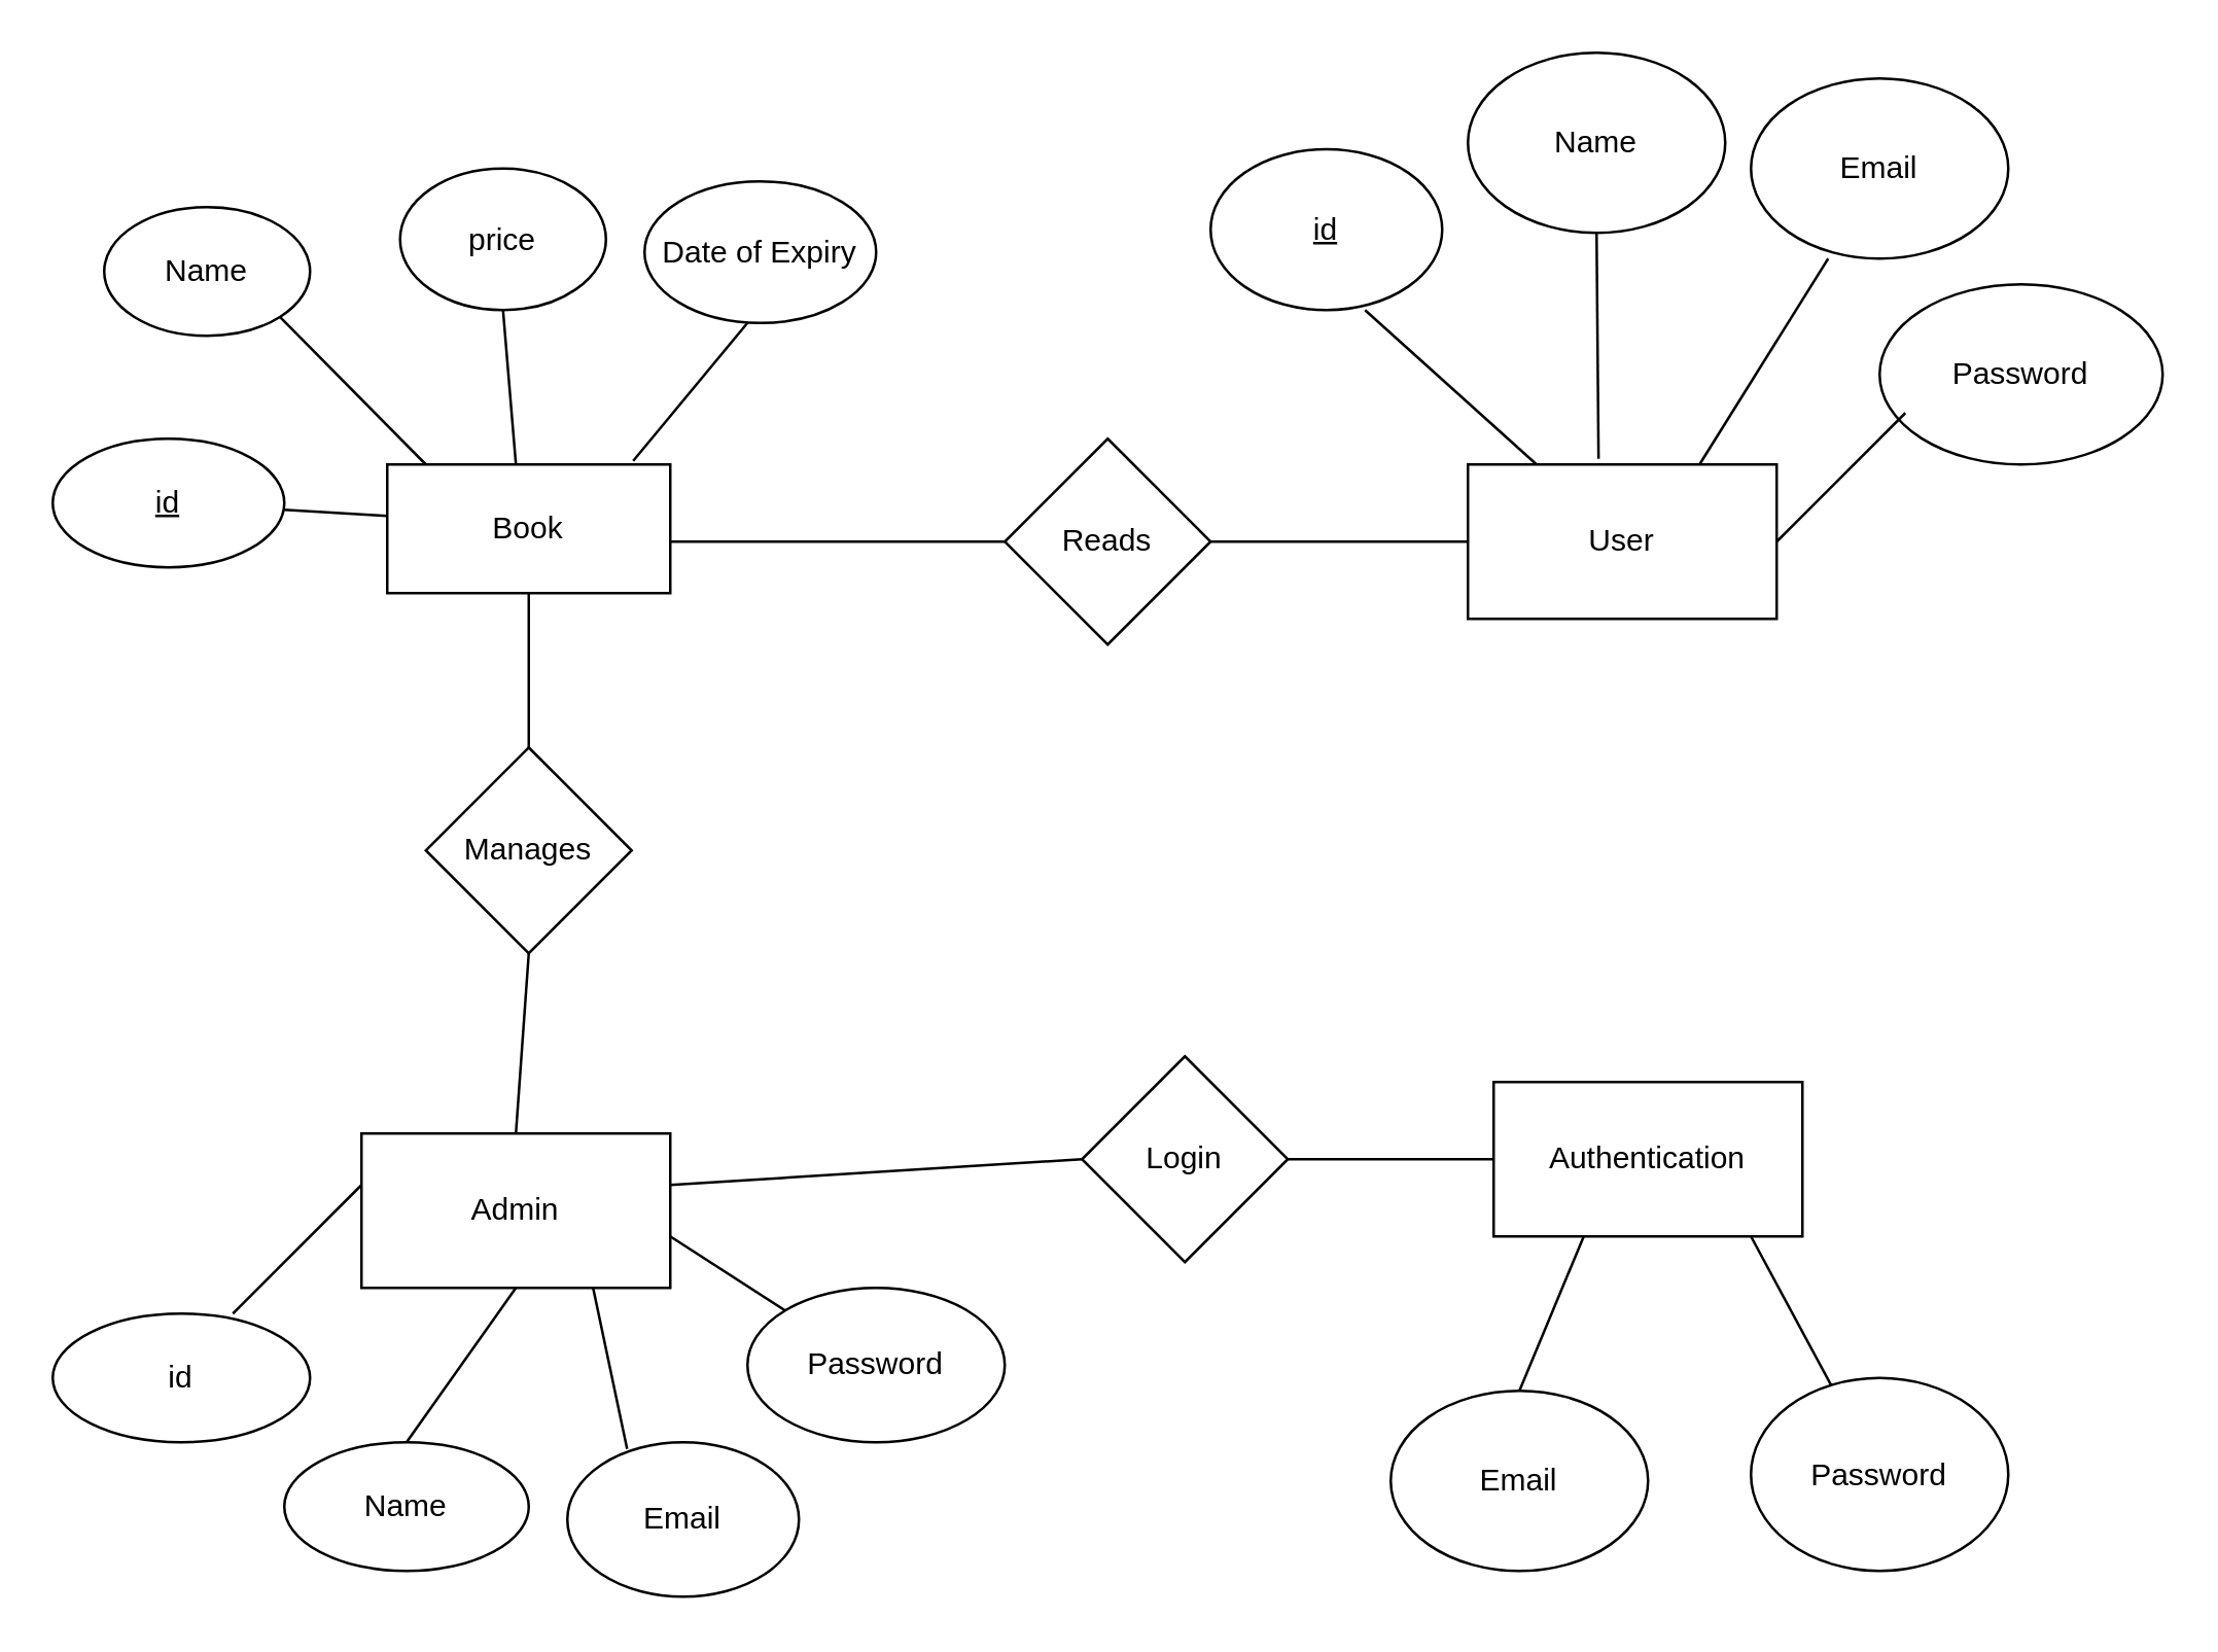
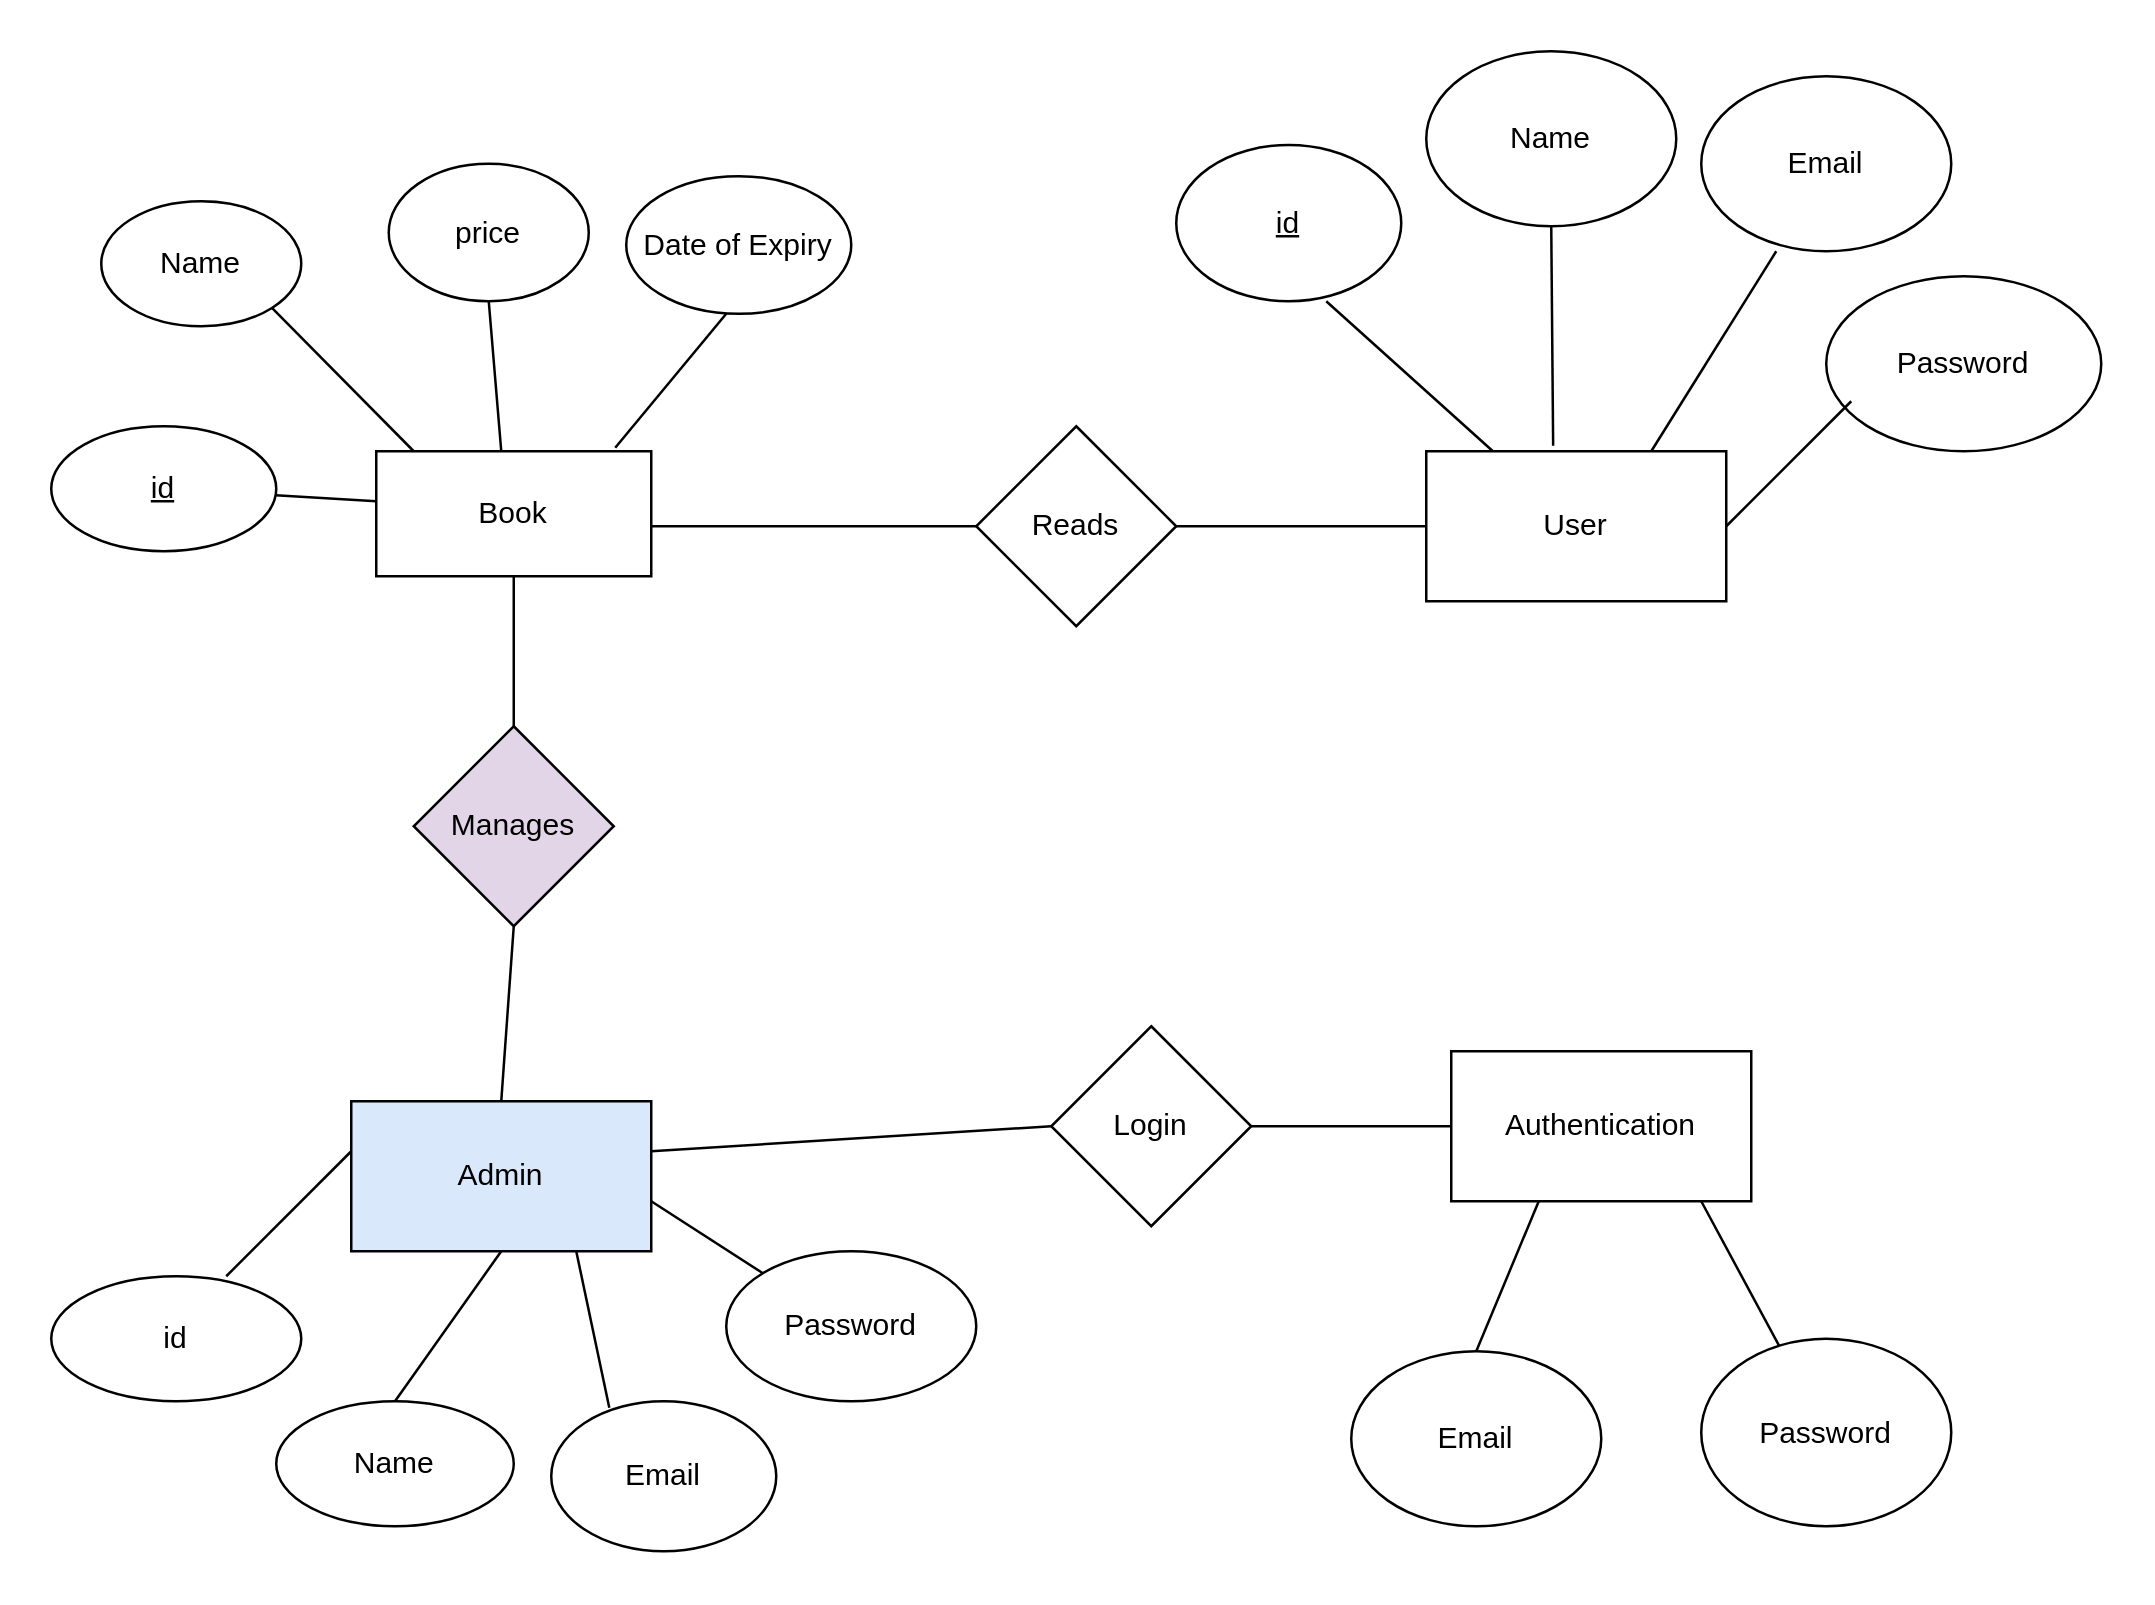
- <mxCell id="11" value="Manages" style="rhombus;whiteSpace=wrap;html=1;" vertex="1" parent="1"><mxGeometry x="165" y="290" width="80" height="80" as="geometry" /></mxCell>
+ <mxCell id="11" value="Manages" style="rhombus;whiteSpace=wrap;html=1;fillColor=#e1d5e7;" vertex="1" parent="1"><mxGeometry x="165" y="290" width="80" height="80" as="geometry" /></mxCell>
- <mxCell id="12" value="Admin" style="rounded=0;whiteSpace=wrap;html=1;" vertex="1" parent="1"><mxGeometry x="140" y="440" width="120" height="60" as="geometry" /></mxCell>
+ <mxCell id="12" value="Admin" style="rounded=0;whiteSpace=wrap;html=1;fillColor=#dae8fc;" vertex="1" parent="1"><mxGeometry x="140" y="440" width="120" height="60" as="geometry" /></mxCell>
